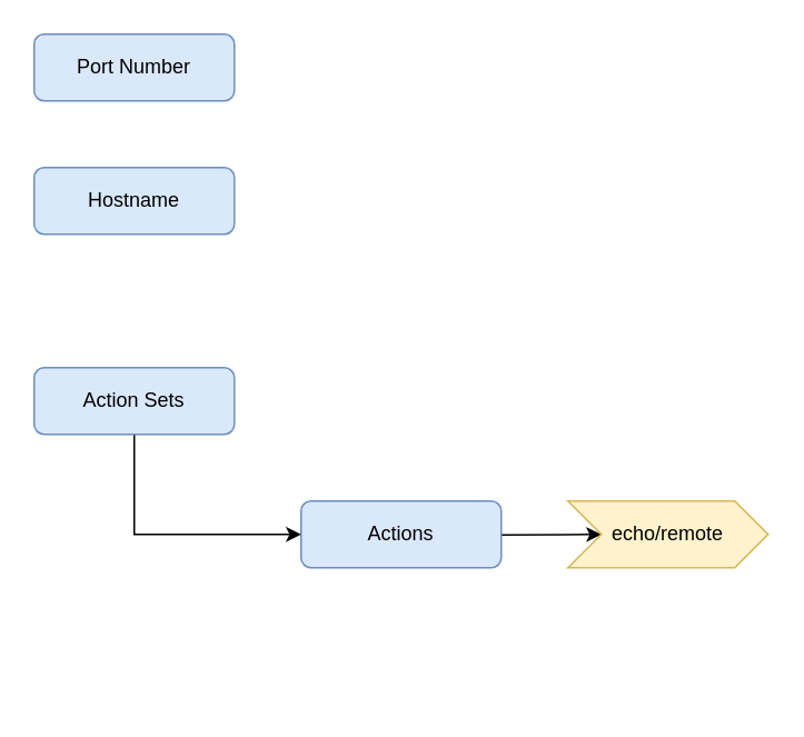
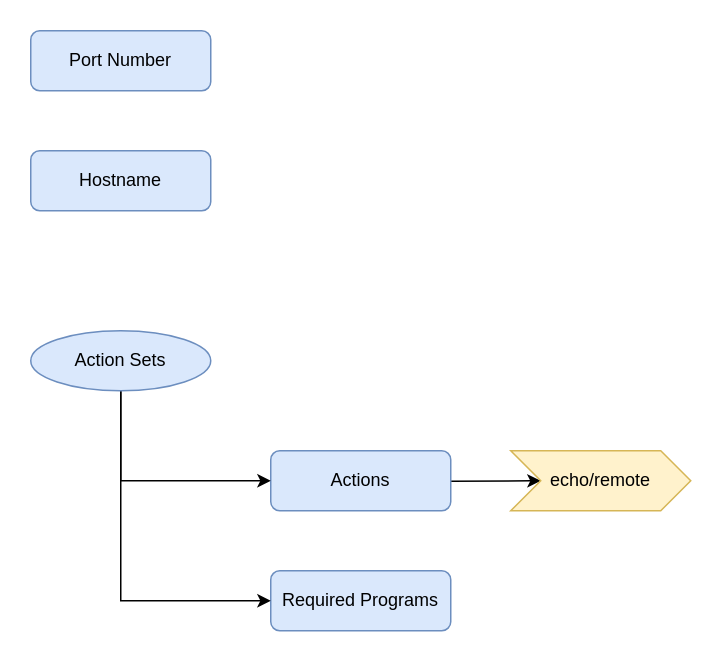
- <mxCell id="10" value="Action Sets" style="rounded=1;whiteSpace=wrap;html=1;fontSize=12;glass=0;strokeWidth=1;shadow=0;fillColor=#dae8fc;strokeColor=#6c8ebf;" vertex="1" parent="1"><mxGeometry x="20" y="220" width="120" height="40" as="geometry" /></mxCell>
+ <mxCell id="10" value="Action Sets" style="ellipse;whiteSpace=wrap;html=1;fontSize=12;glass=0;strokeWidth=1;shadow=0;fillColor=#dae8fc;strokeColor=#6c8ebf;" vertex="1" parent="1"><mxGeometry x="20" y="220" width="120" height="40" as="geometry" /></mxCell>
+ <mxCell id="9" style="edgeStyle=orthogonalEdgeStyle;rounded=0;orthogonalLoop=1;jettySize=auto;html=1;entryX=0;entryY=0.5;entryDx=0;entryDy=0;" edge="1" parent="1" source="10" target="6"><mxGeometry relative="1" as="geometry"><Array as="points"><mxPoint x="80" y="400" /></Array></mxGeometry></mxCell>
+ <mxCell id="6" value="Required Programs" style="rounded=1;whiteSpace=wrap;html=1;fontSize=12;glass=0;strokeWidth=1;shadow=0;fillColor=#dae8fc;strokeColor=#6c8ebf;" vertex="1" parent="1"><mxGeometry x="180" y="380" width="120" height="40" as="geometry" /></mxCell>
